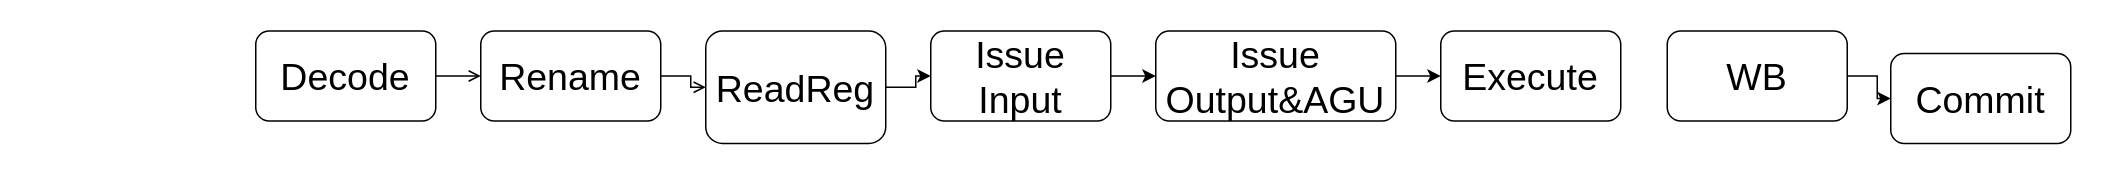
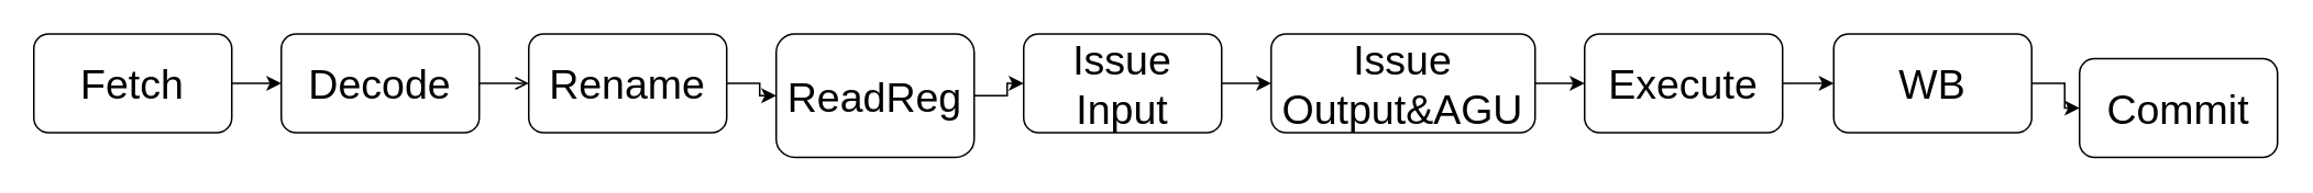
+ <mxCell id="3" value="&lt;font style=&quot;font-size: 25px&quot;&gt;Fetch&lt;/font&gt;" style="rounded=1;whiteSpace=wrap;html=1;" vertex="1" parent="1"><mxGeometry x="20" y="20" width="120" height="60" as="geometry" /></mxCell>
+ <mxCell id="2" value="" style="edgeStyle=orthogonalEdgeStyle;rounded=0;orthogonalLoop=1;jettySize=auto;html=1;fontSize=25;" edge="1" parent="1" source="3" target="5"><mxGeometry relative="1" as="geometry" /></mxCell>
+ <mxCell id="14" value="" style="edgeStyle=orthogonalEdgeStyle;rounded=0;orthogonalLoop=1;jettySize=auto;html=1;fontSize=25;" edge="1" parent="1" source="15" target="17"><mxGeometry relative="1" as="geometry" /></mxCell>
- <mxCell id="6" value="" style="edgeStyle=orthogonalEdgeStyle;rounded=0;orthogonalLoop=1;jettySize=auto;html=1;fontSize=25;endArrow=open;" edge="1" parent="1" source="7" target="9"><mxGeometry relative="1" as="geometry" /></mxCell>
+ <mxCell id="6" value="" style="edgeStyle=orthogonalEdgeStyle;rounded=0;orthogonalLoop=1;jettySize=auto;html=1;fontSize=25;" edge="1" parent="1" source="7" target="9"><mxGeometry relative="1" as="geometry" /></mxCell>
